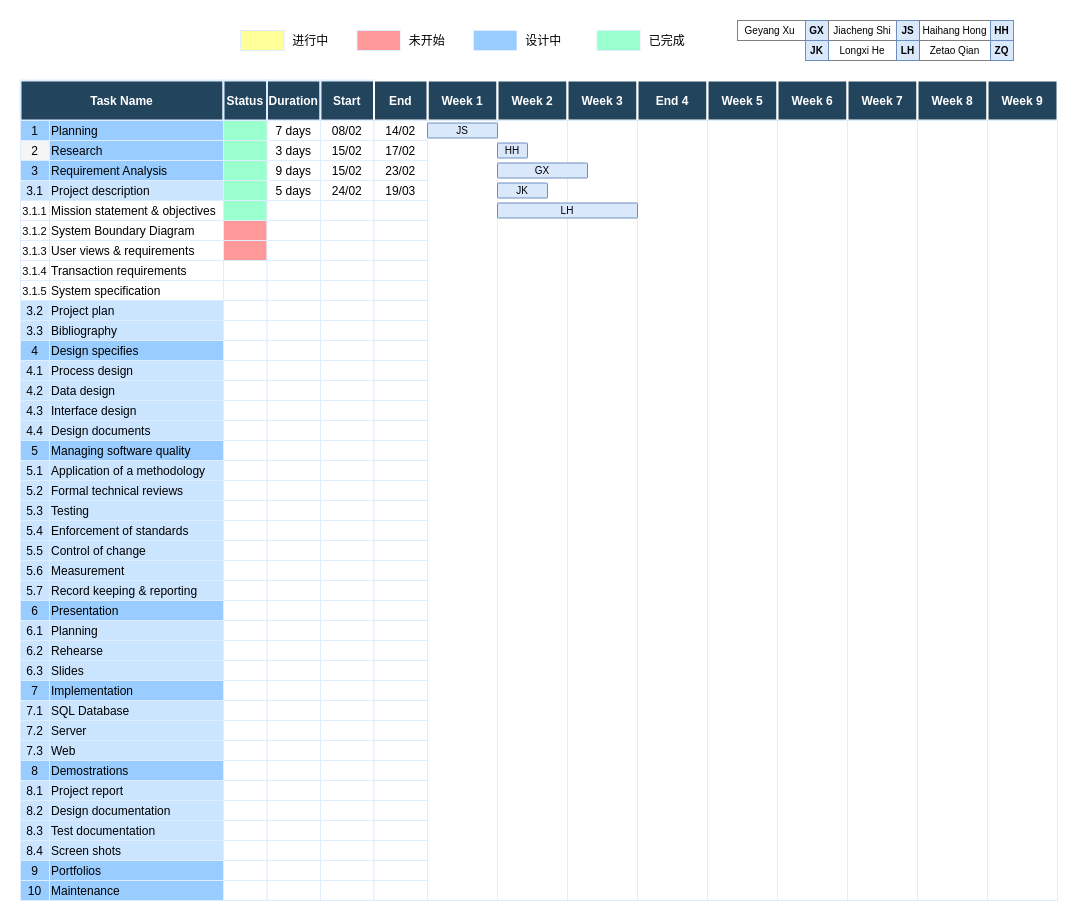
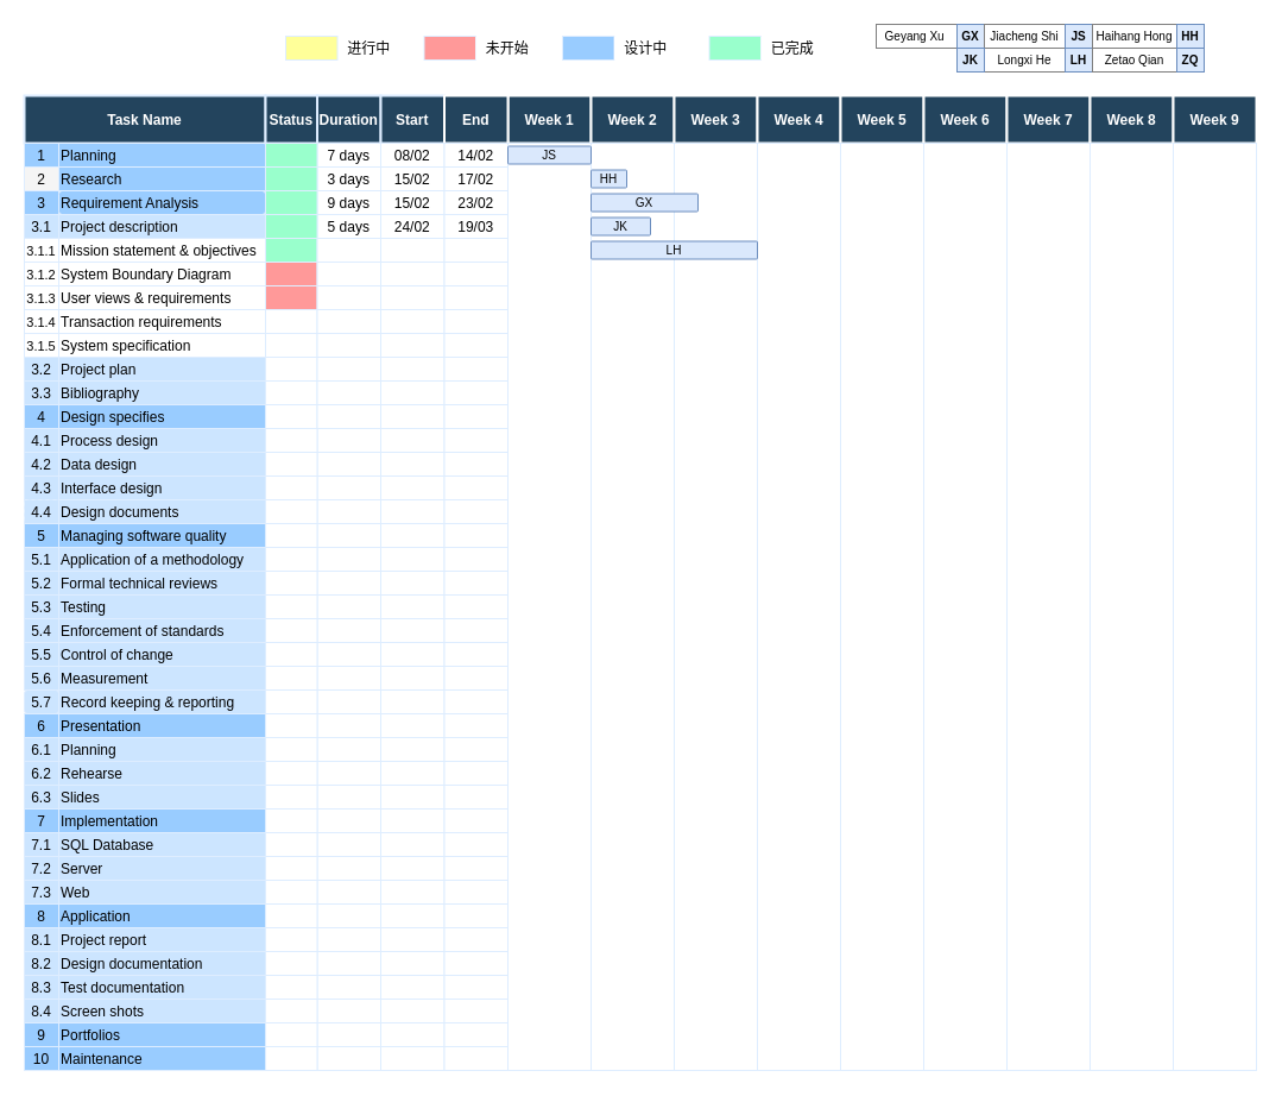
- <mxCell id="50" value="End 4" style="fillColor=#23445D;strokeColor=#FFFFFF;strokeWidth=2;fontColor=#FFFFFF;fontStyle=1" parent="1" vertex="1"><mxGeometry x="637" y="80" width="70" height="40" as="geometry" /></mxCell>
+ <mxCell id="50" value="Week 4" style="fillColor=#23445D;strokeColor=#FFFFFF;strokeWidth=2;fontColor=#FFFFFF;fontStyle=1" parent="1" vertex="1"><mxGeometry x="637" y="80" width="70" height="40" as="geometry" /></mxCell>
- <mxCell id="3" value="Requirement Analysis" style="align=left;strokeColor=#DEEDFF;fillColor=#99CCFF;" parent="1" vertex="1"><mxGeometry x="49" y="160" width="174" height="20" as="geometry" /></mxCell>
+ <mxCell id="3" value="Requirement Analysis" style="align=left;strokeColor=#DEEDFF;fillColor=#99CCFF;rounded=1;" parent="1" vertex="1"><mxGeometry x="49" y="160" width="174" height="20" as="geometry" /></mxCell>
- <mxCell id="109" value="Demostrations" style="align=left;strokeColor=#DEEDFF;fillColor=#99CCFF;" parent="1" vertex="1"><mxGeometry x="49" y="760" width="174" height="20" as="geometry" /></mxCell>
+ <mxCell id="109" value="Application" style="align=left;strokeColor=#DEEDFF;fillColor=#99CCFF;" parent="1" vertex="1"><mxGeometry x="49" y="760" width="174" height="20" as="geometry" /></mxCell>
